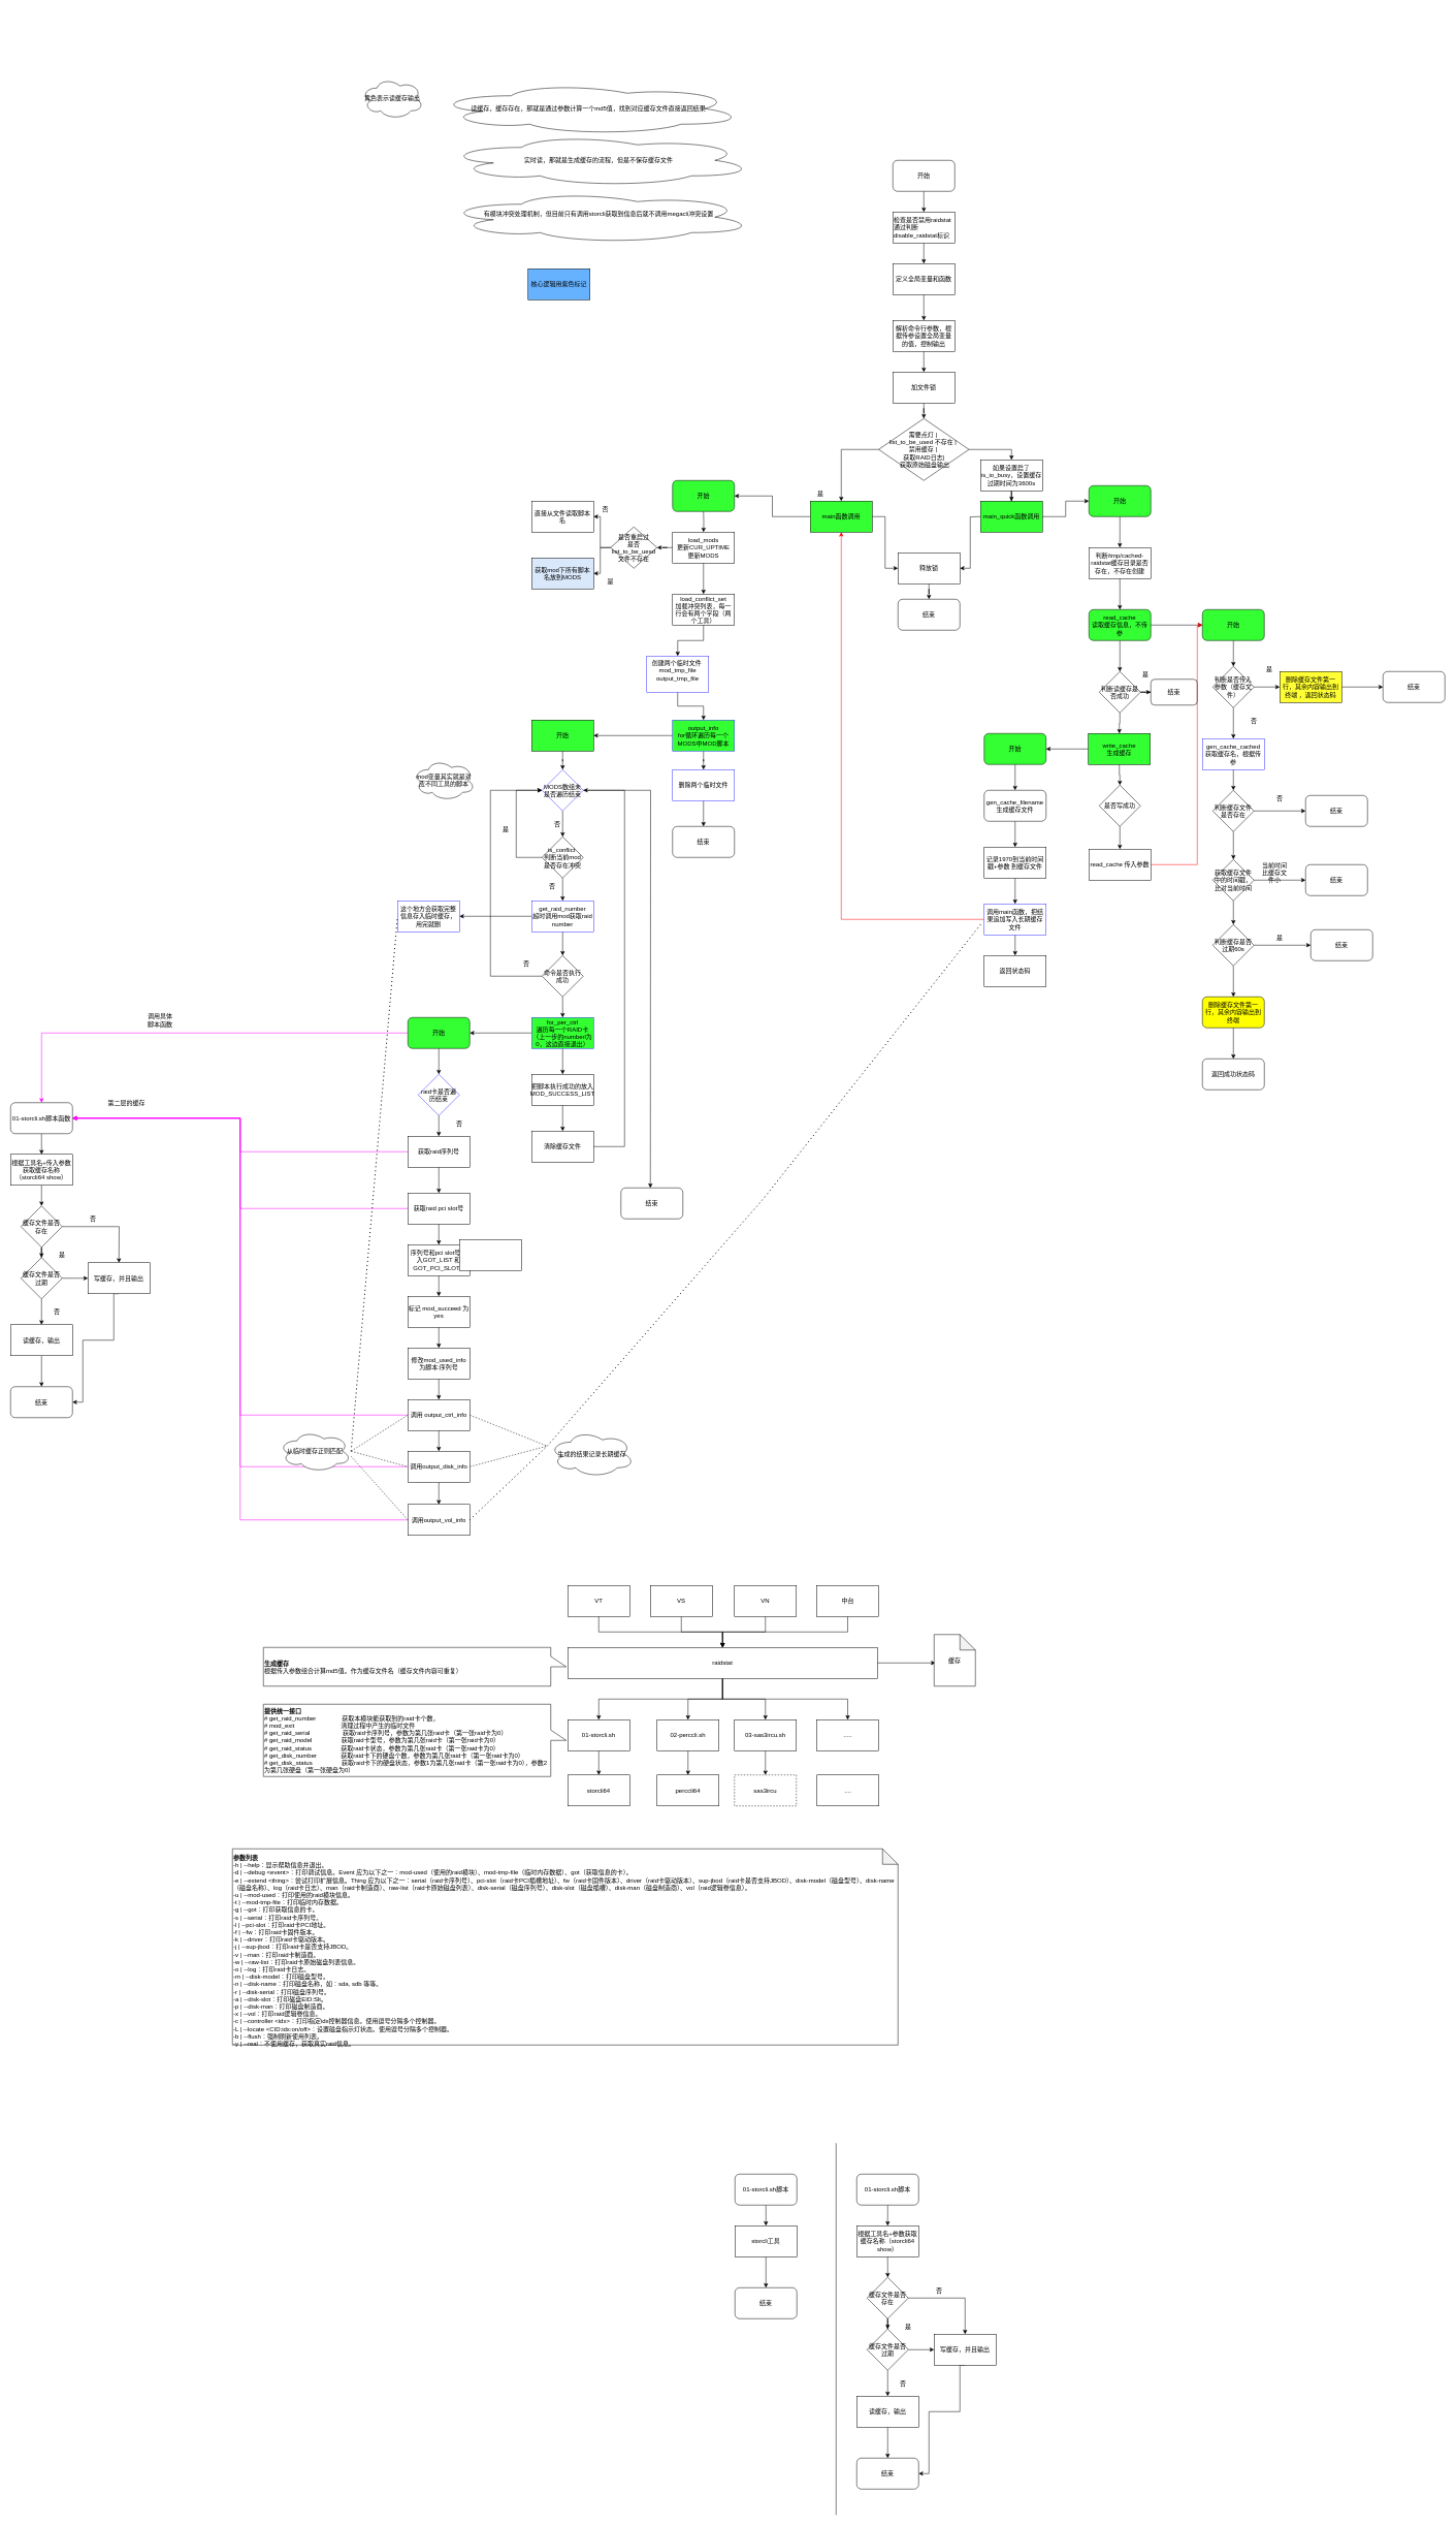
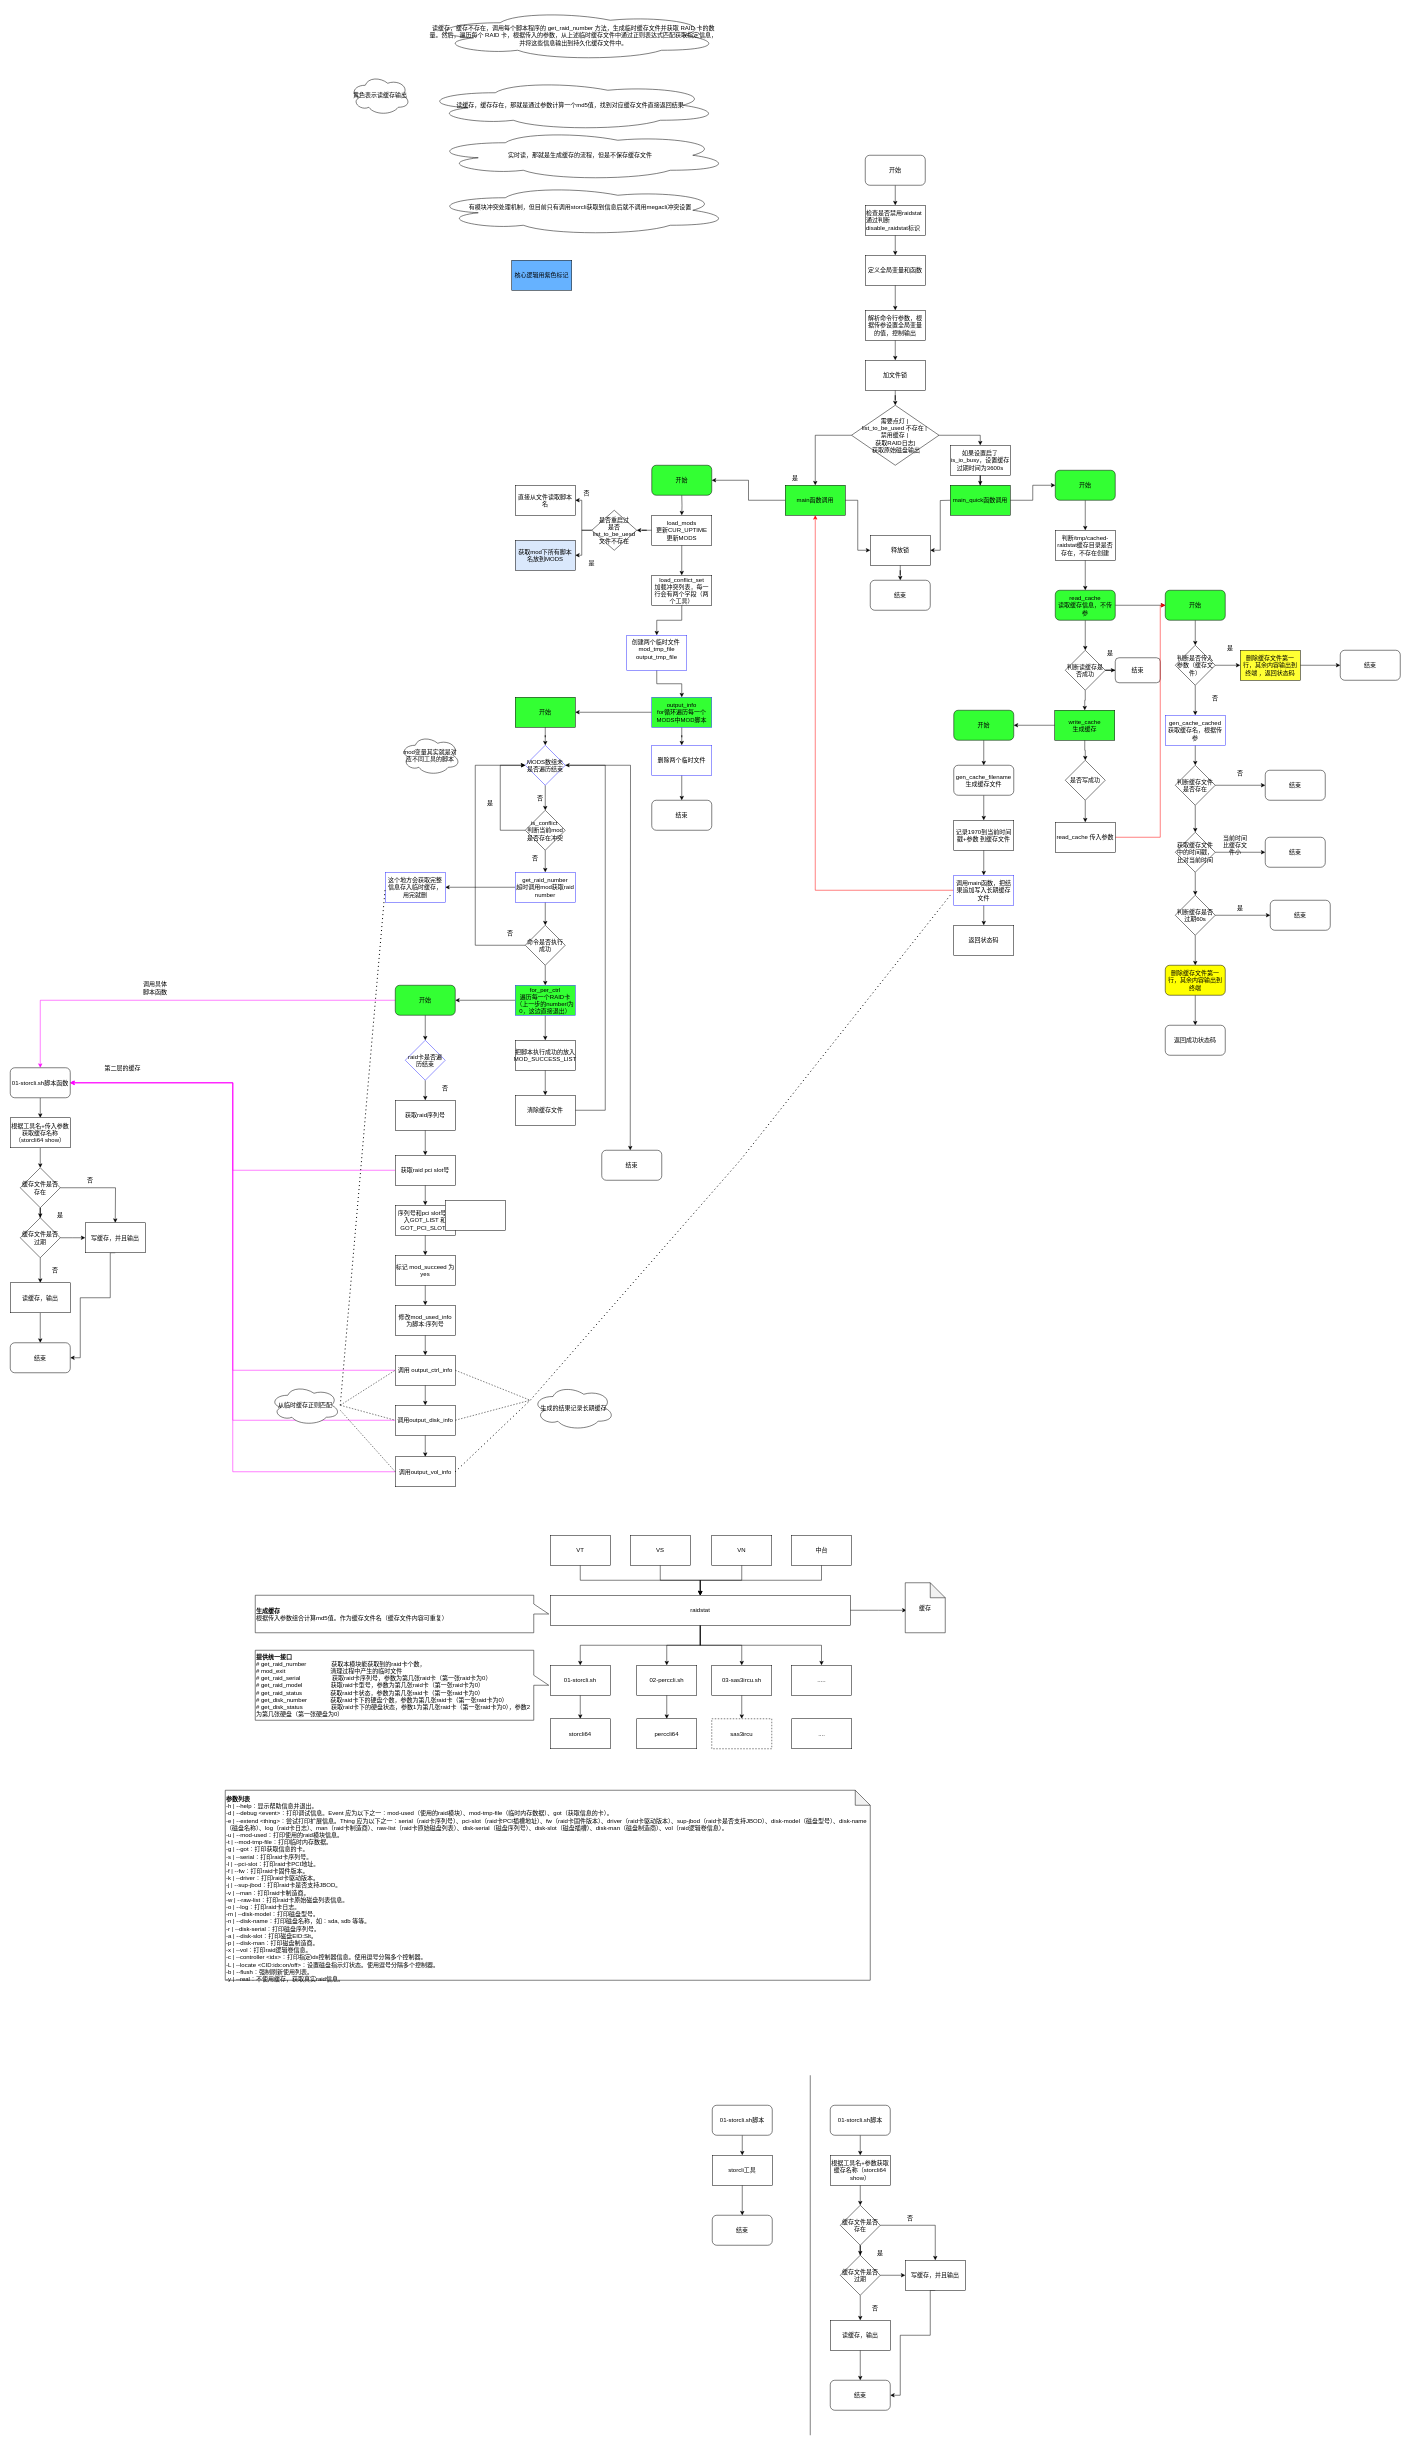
+ <mxCell id="162" value="读缓存，缓存不存在，调用每个脚本程序的 get_raid_number 方法，生成临时缓存文件并获取 RAID 卡的数量。然后，遍历每个 RAID 卡，根据传入的参数，从上述临时缓存文件中通过正则表达式匹配获取指定信息，并将这些信息输出到持久化缓存文件中。" style="ellipse;shape=cloud;whiteSpace=wrap;html=1;" vertex="1" parent="1"><mxGeometry x="853" y="20" width="587" height="100" as="geometry" /></mxCell>
- <mxCell id="75" style="edgeStyle=orthogonalEdgeStyle;rounded=0;orthogonalLoop=1;jettySize=auto;html=1;entryX=1;entryY=0.5;entryDx=0;entryDy=0;strokeColor=#FF00FF;" edge="1" parent="1" source="76" target="232"><mxGeometry relative="1" as="geometry"><Array as="points"><mxPoint x="465" y="2230" /><mxPoint x="465" y="2165" /></Array></mxGeometry></mxCell>
